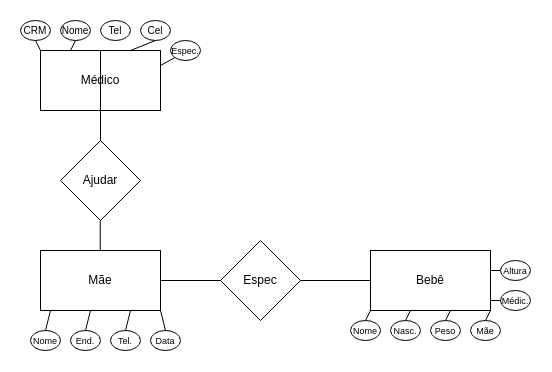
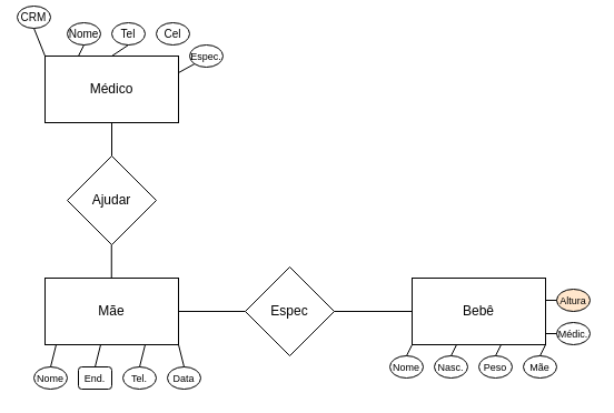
- <mxCell id="12" value="&lt;font size=&quot;1&quot;&gt;CRM&lt;/font&gt;" style="ellipse;whiteSpace=wrap;html=1;align=center;" vertex="1" parent="1"><mxGeometry x="20" y="20" width="30" height="20" as="geometry" /></mxCell>
+ <mxCell id="12" value="&lt;font size=&quot;1&quot;&gt;CRM&lt;/font&gt;" style="ellipse;whiteSpace=wrap;html=1;align=center;" vertex="1" parent="1"><mxGeometry x="15" y="5" width="30" height="20" as="geometry" /></mxCell>
- <mxCell id="19" value="" style="endArrow=none;html=1;rounded=0;entryX=0.5;entryY=1;entryDx=0;entryDy=0;exitX=0.75;exitY=0;exitDx=0;exitDy=0;" edge="1" parent="1" source="8" target="15"><mxGeometry width="50" height="50" relative="1" as="geometry"><mxPoint x="-30" y="130" as="sourcePoint" /><mxPoint x="20" y="80" as="targetPoint" /></mxGeometry></mxCell>
- <mxCell id="20" value="" style="endArrow=none;html=1;rounded=0;exitX=0.5;exitY=0;exitDx=0;exitDy=0;" edge="1" parent="1" source="8" target="9"><mxGeometry width="50" height="50" relative="1" as="geometry"><mxPoint x="-40" y="120" as="sourcePoint" /><mxPoint x="10" y="70" as="targetPoint" /></mxGeometry></mxCell>
+ <mxCell id="20" value="" style="endArrow=none;html=1;rounded=0;entryX=0.5;entryY=1;entryDx=0;entryDy=0;exitX=0.5;exitY=0;exitDx=0;exitDy=0;" edge="1" parent="1" source="8" target="14"><mxGeometry width="50" height="50" relative="1" as="geometry"><mxPoint x="-40" y="120" as="sourcePoint" /><mxPoint x="10" y="70" as="targetPoint" /></mxGeometry></mxCell>
- <mxCell id="35" value="&lt;font style=&quot;font-size: 9px;&quot;&gt;Altura&lt;br&gt;&lt;/font&gt;" style="ellipse;whiteSpace=wrap;html=1;align=center;" vertex="1" parent="1"><mxGeometry x="500" y="260" width="30" height="20" as="geometry" /></mxCell>
+ <mxCell id="35" value="&lt;font style=&quot;font-size: 9px;&quot;&gt;Altura&lt;br&gt;&lt;/font&gt;" style="ellipse;whiteSpace=wrap;html=1;align=center;fillColor=#ffe6cc;" vertex="1" parent="1"><mxGeometry x="500" y="260" width="30" height="20" as="geometry" /></mxCell>
- <mxCell id="23" value="&lt;font style=&quot;font-size: 9px;&quot;&gt;End.&lt;br&gt;&lt;/font&gt;" style="ellipse;whiteSpace=wrap;html=1;align=center;" vertex="1" parent="1"><mxGeometry x="70" y="330" width="30" height="20" as="geometry" /></mxCell>
+ <mxCell id="23" value="&lt;font style=&quot;font-size: 9px;&quot;&gt;End.&lt;br&gt;&lt;/font&gt;" style="whiteSpace=wrap;html=1;align=center;rounded=1;" vertex="1" parent="1"><mxGeometry x="70" y="330" width="30" height="20" as="geometry" /></mxCell>
